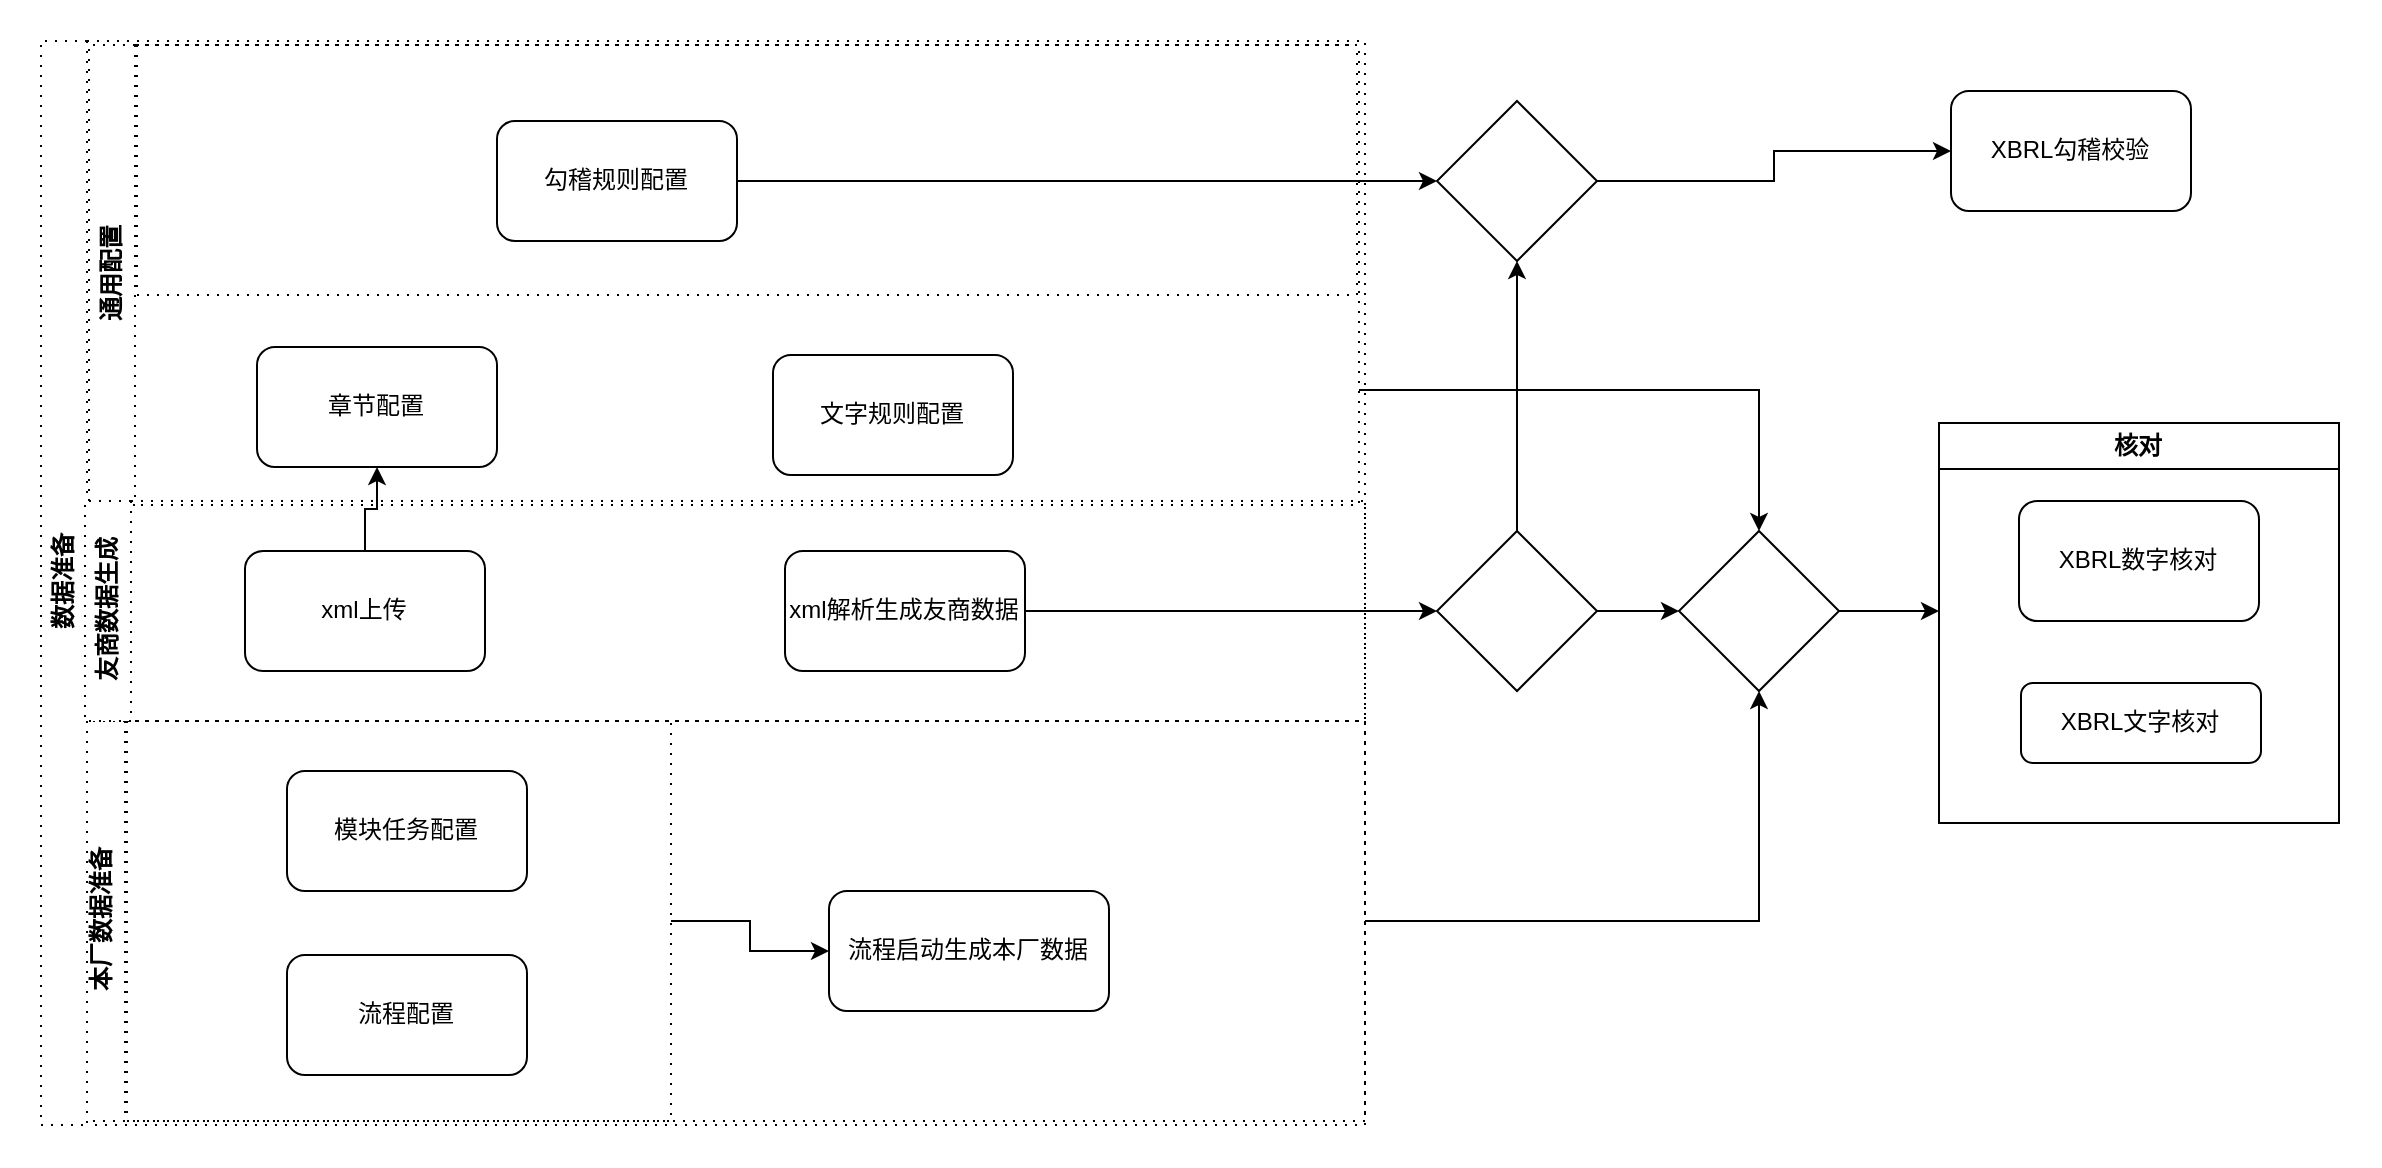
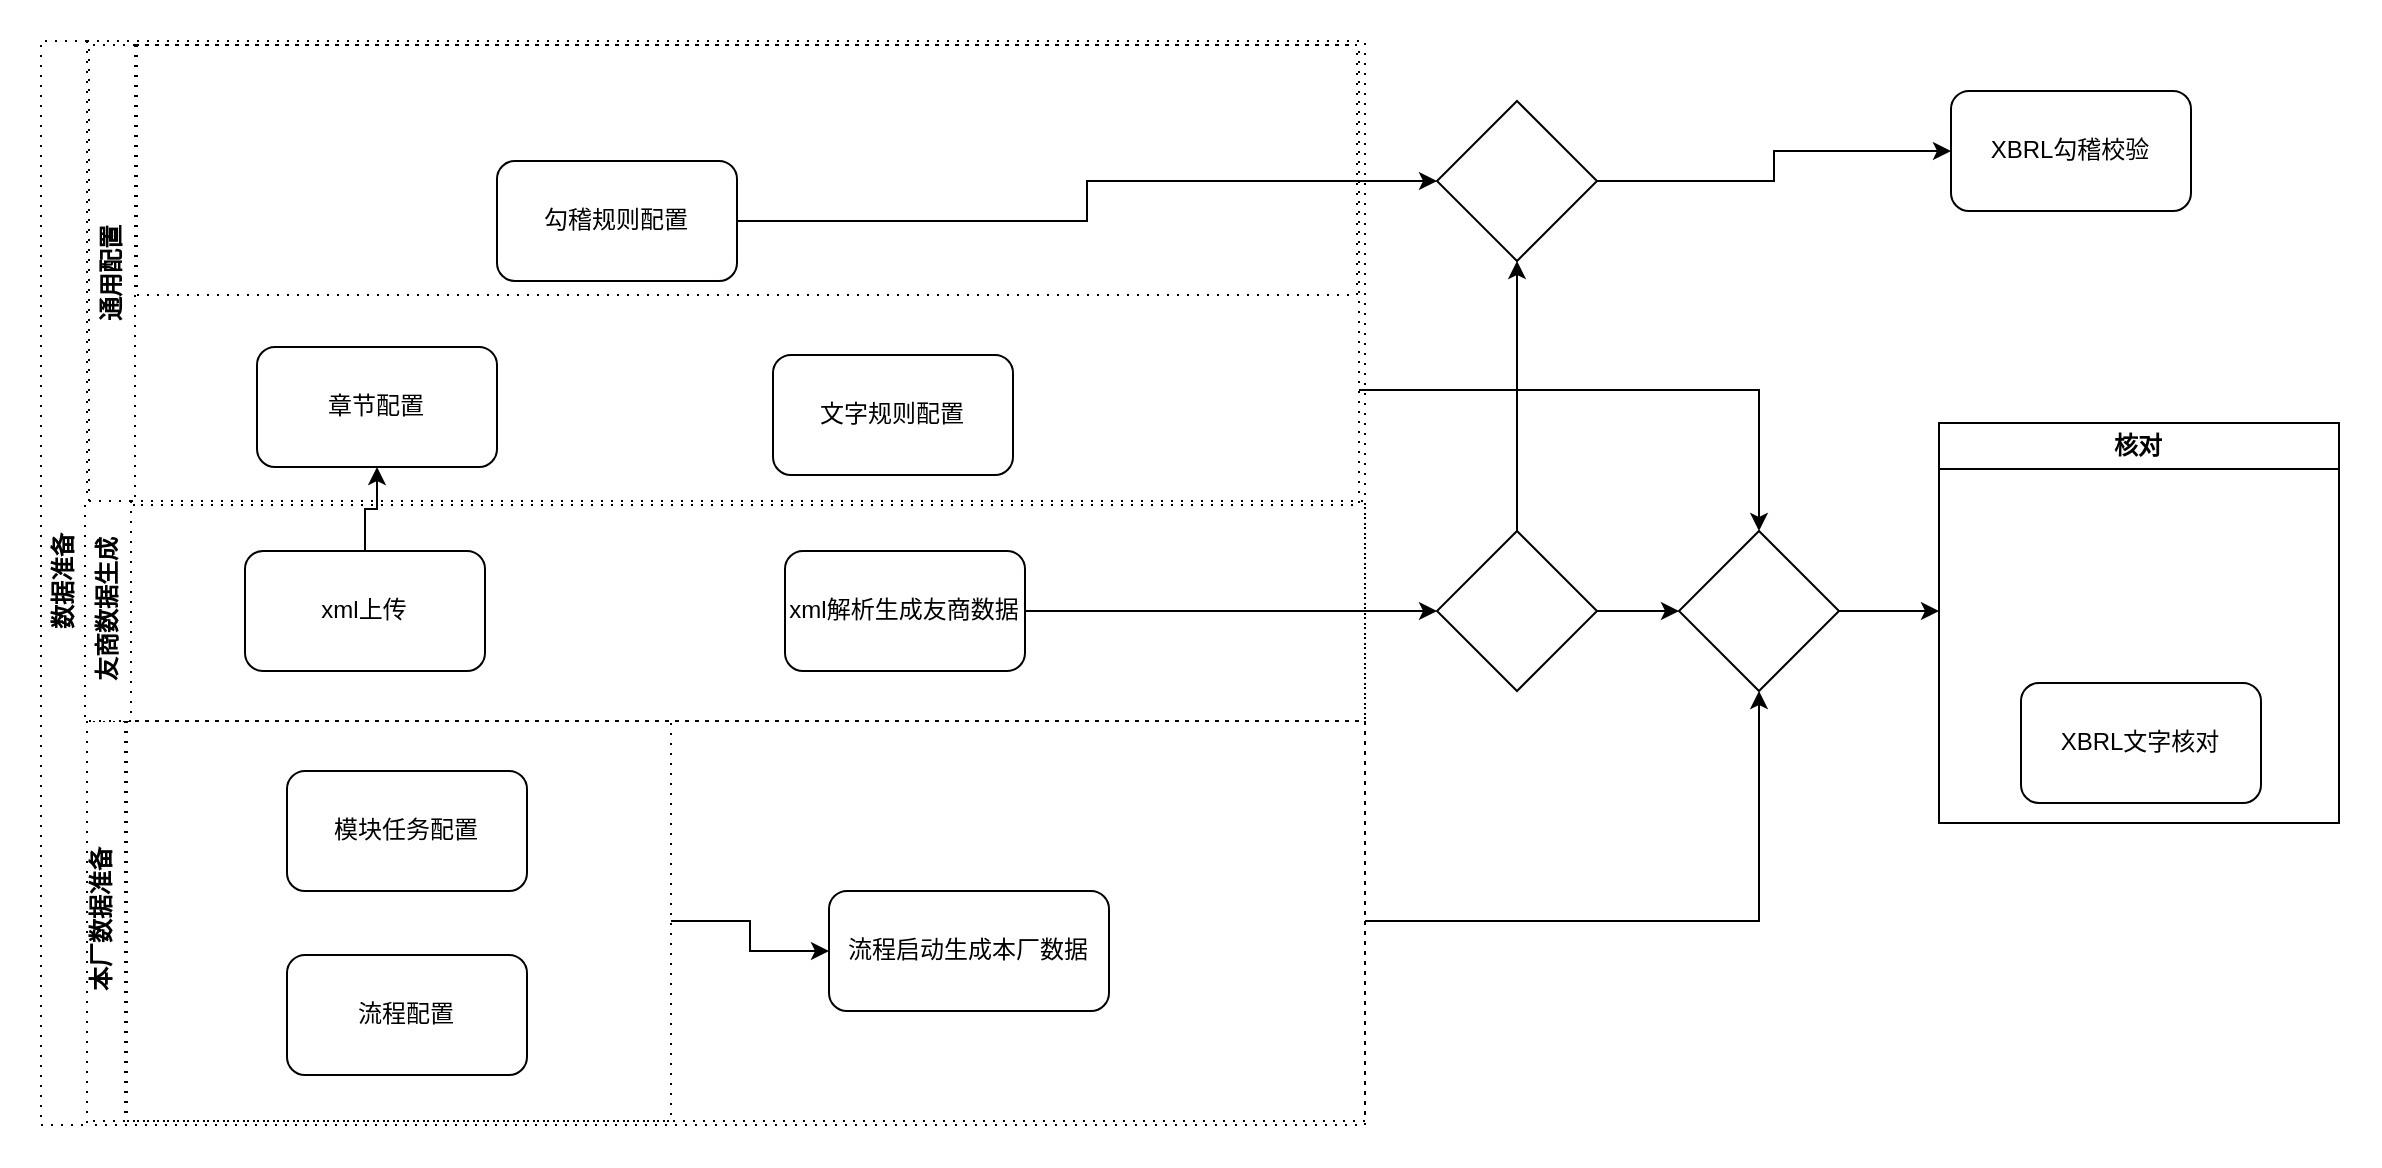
- <mxCell id="21" value="勾稽规则配置" style="rounded=1;whiteSpace=wrap;html=1;" vertex="1" parent="20"><mxGeometry x="180" y="38" width="120" height="60" as="geometry" /></mxCell>
+ <mxCell id="21" value="勾稽规则配置" style="rounded=1;whiteSpace=wrap;html=1;" vertex="1" parent="20"><mxGeometry x="180" y="58" width="120" height="60" as="geometry" /></mxCell>
- <mxCell id="13" value="XBRL数字核对" style="rounded=1;whiteSpace=wrap;html=1;" vertex="1" parent="12"><mxGeometry x="40" y="39" width="120" height="60" as="geometry" /></mxCell>
- <mxCell id="14" value="XBRL文字核对" style="rounded=1;whiteSpace=wrap;html=1;" vertex="1" parent="12"><mxGeometry x="41" y="130" width="120" height="40" as="geometry" /></mxCell>
+ <mxCell id="14" value="XBRL文字核对" style="rounded=1;whiteSpace=wrap;html=1;" vertex="1" parent="12"><mxGeometry x="41" y="130" width="120" height="60" as="geometry" /></mxCell>
